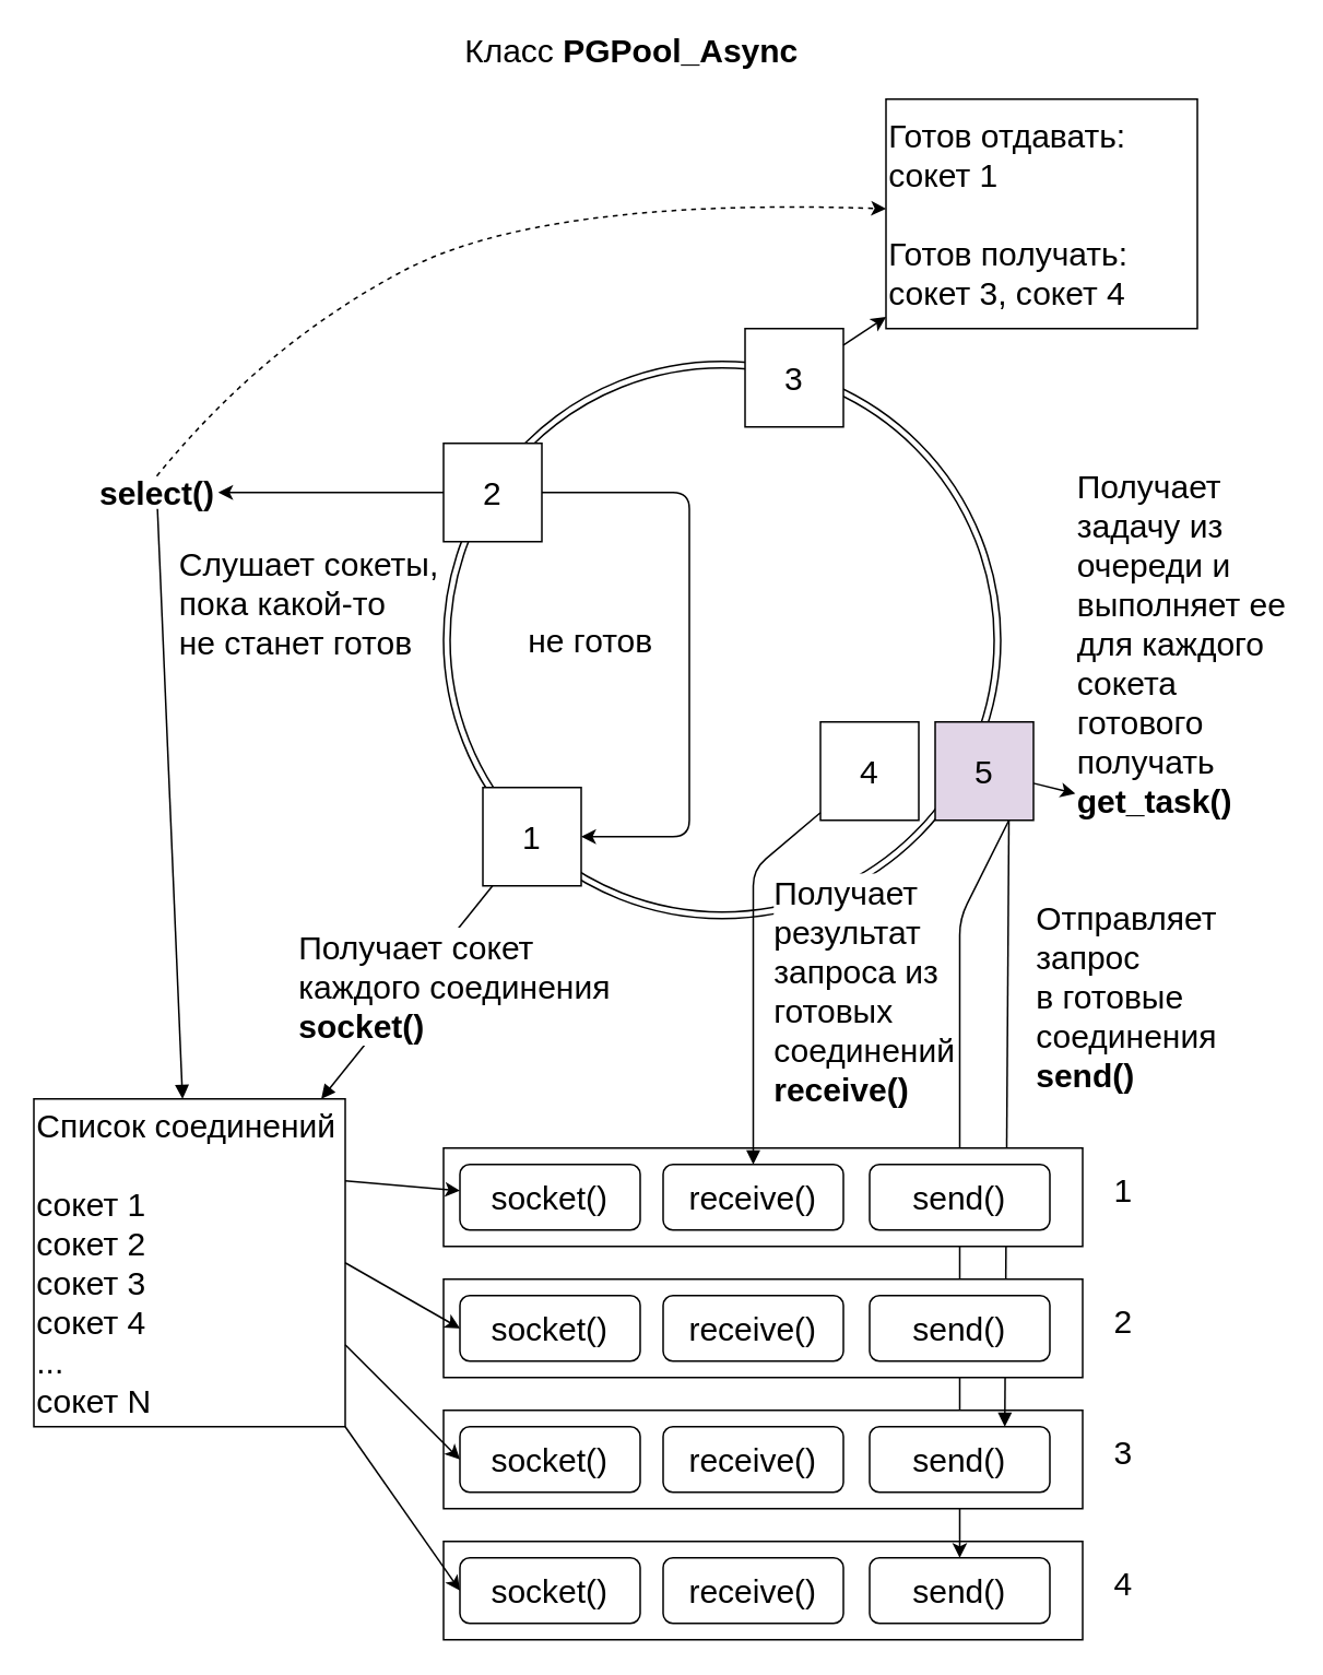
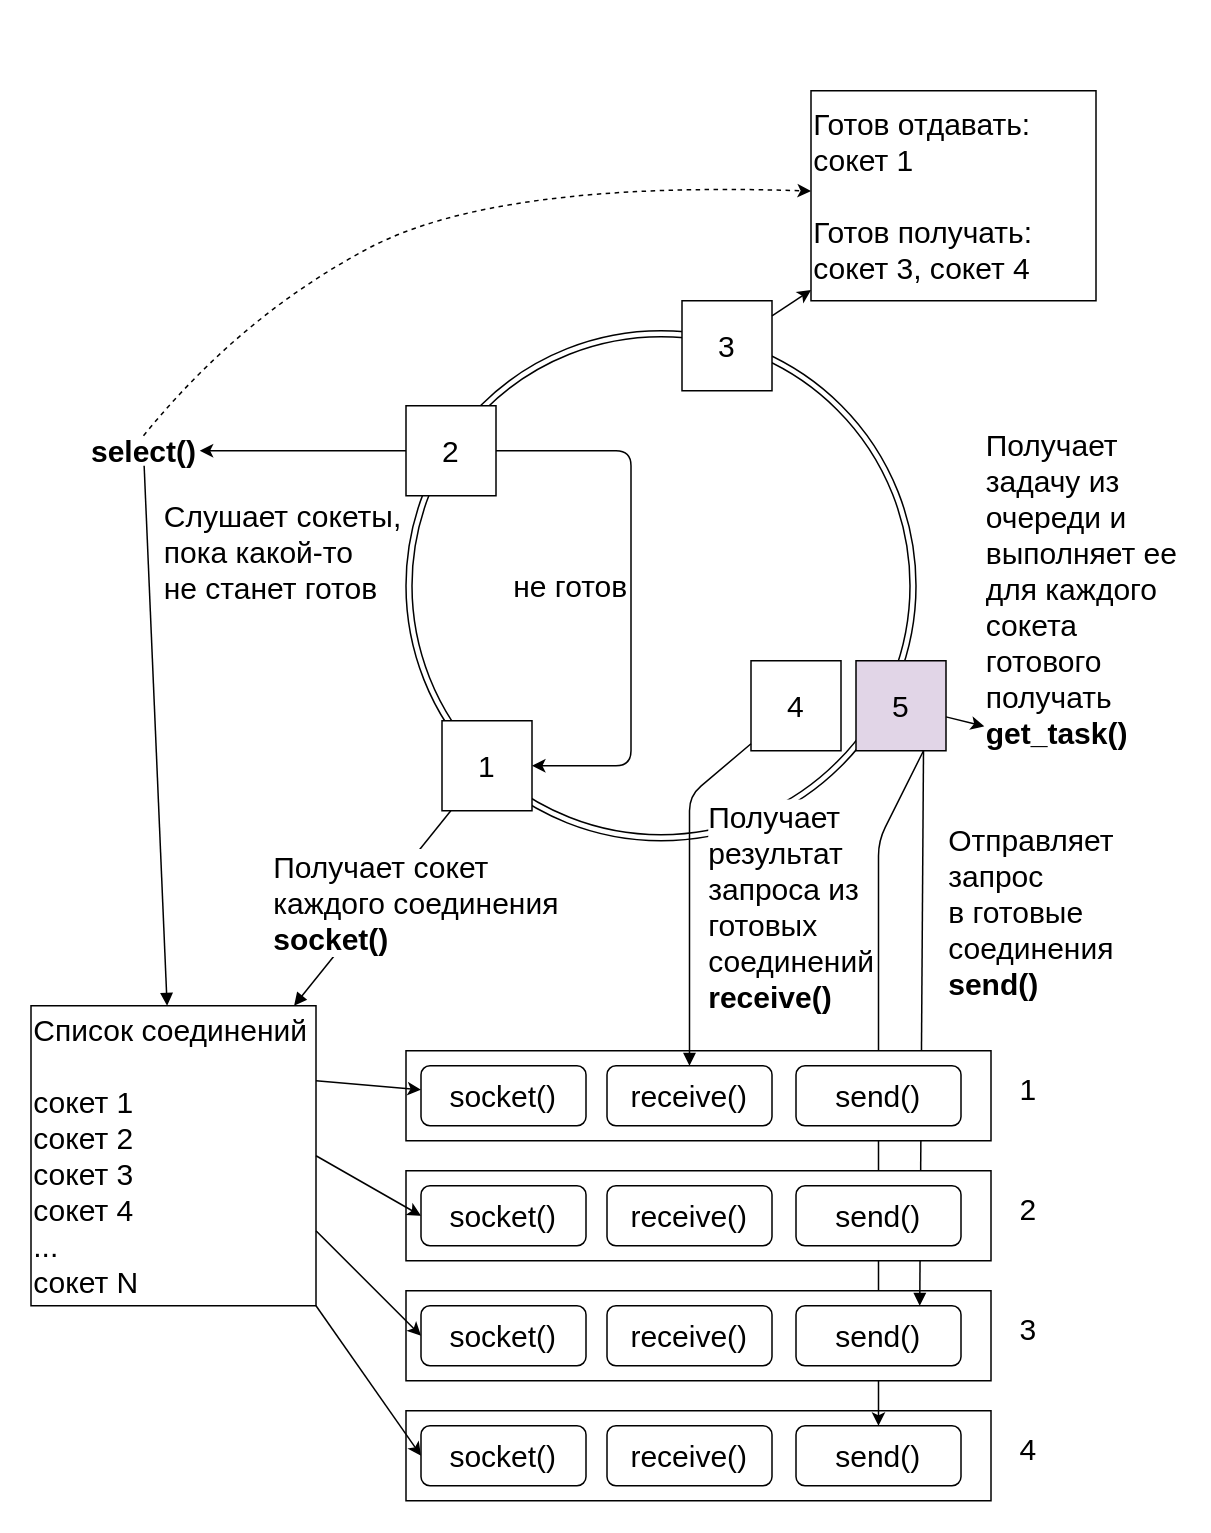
- <mxCell id="8" value="Класс &lt;b&gt;PGPool_Async&lt;/b&gt;" style="text;html=1;strokeColor=none;fillColor=none;align=center;verticalAlign=middle;whiteSpace=wrap;rounded=0;fontSize=20;" vertex="1" parent="1"><mxGeometry x="270" y="20" width="230" height="20" as="geometry" /></mxCell>
- <mxCell id="21" value="не готов" style="text;html=1;strokeColor=none;fillColor=none;align=center;verticalAlign=middle;whiteSpace=wrap;rounded=0;fontSize=20;" vertex="1" parent="1"><mxGeometry x="320" y="380" width="80" height="20" as="geometry" /></mxCell>
+ <mxCell id="21" value="не готов" style="text;html=1;strokeColor=none;fillColor=none;align=center;verticalAlign=middle;whiteSpace=wrap;rounded=0;fontSize=20;" vertex="1" parent="1"><mxGeometry x="340" y="380" width="80" height="20" as="geometry" /></mxCell>
